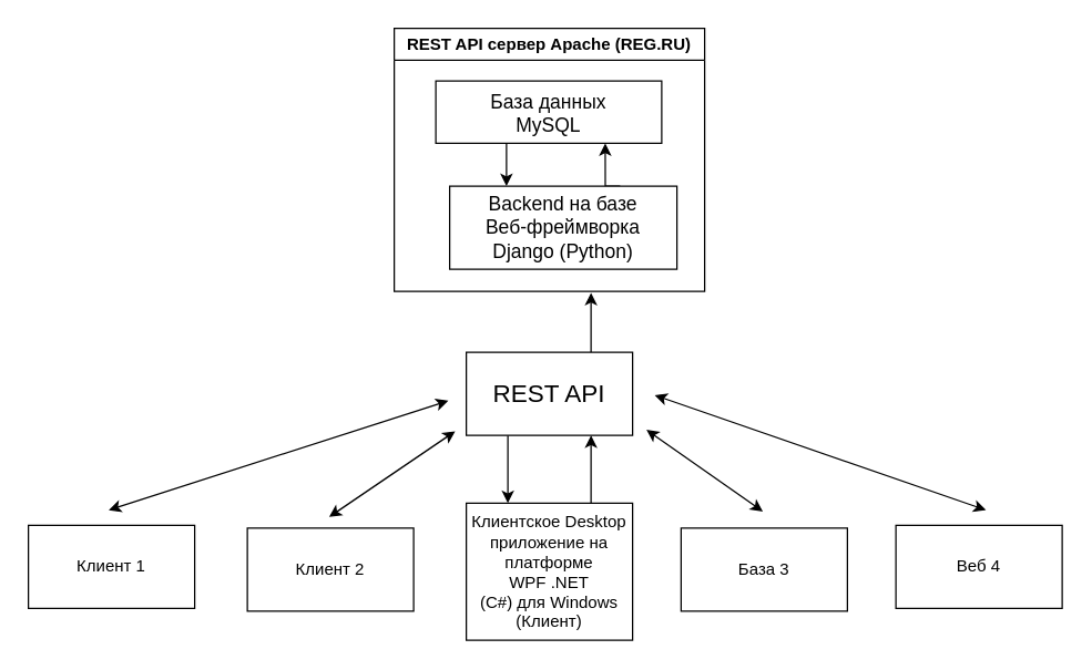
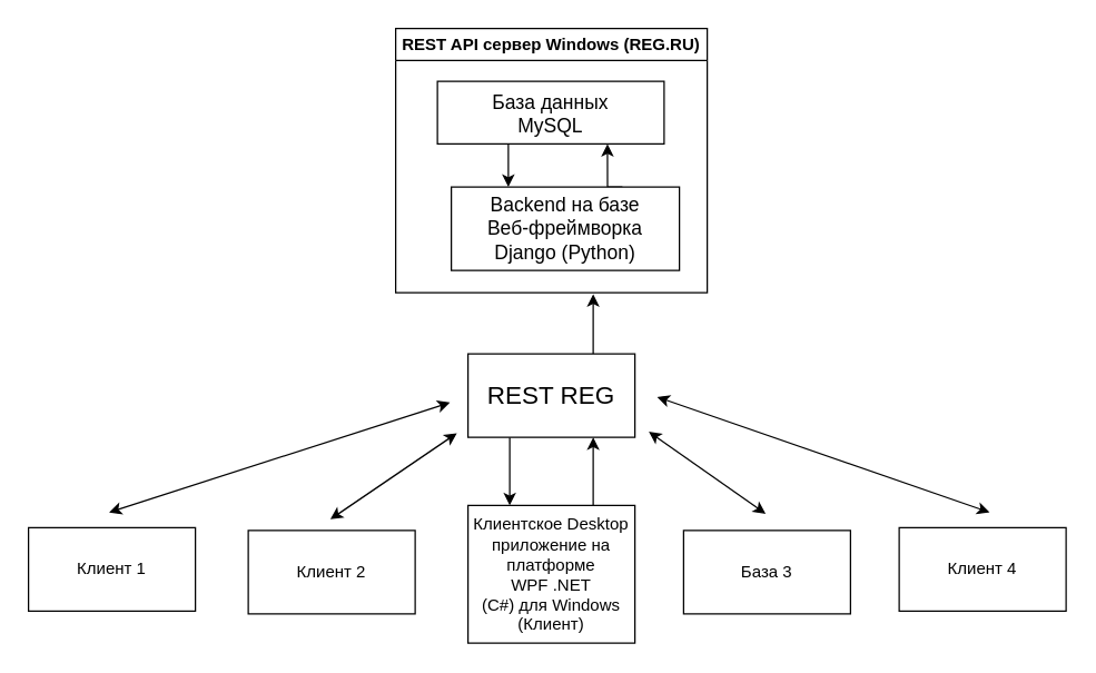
- <mxCell id="2" value="REST API сервер Apache (REG.RU)" style="swimlane;whiteSpace=wrap;html=1;" vertex="1" parent="1"><mxGeometry x="284" y="20" width="224" height="190" as="geometry"><mxRectangle x="284" y="130" width="130" height="30" as="alternateBounds" /></mxGeometry></mxCell>
+ <mxCell id="2" value="REST API сервер Windows (REG.RU)" style="swimlane;whiteSpace=wrap;html=1;" vertex="1" parent="1"><mxGeometry x="284" y="20" width="224" height="190" as="geometry"><mxRectangle x="284" y="130" width="130" height="30" as="alternateBounds" /></mxGeometry></mxCell>
- <mxCell id="9" value="&lt;div&gt;&lt;font style=&quot;font-size: 18px;&quot;&gt;REST API&lt;/font&gt;&lt;/div&gt;" style="rounded=0;whiteSpace=wrap;html=1;" vertex="1" parent="1"><mxGeometry x="336" y="254" width="120" height="60" as="geometry" /></mxCell>
+ <mxCell id="9" value="&lt;div&gt;&lt;font style=&quot;font-size: 18px;&quot;&gt;REST REG&lt;/font&gt;&lt;/div&gt;" style="rounded=0;whiteSpace=wrap;html=1;" vertex="1" parent="1"><mxGeometry x="336" y="254" width="120" height="60" as="geometry" /></mxCell>
- <mxCell id="15" value="&lt;div&gt;Веб 4&lt;/div&gt;" style="rounded=0;whiteSpace=wrap;html=1;" vertex="1" parent="1"><mxGeometry x="646" y="379" width="120" height="60" as="geometry" /></mxCell>
+ <mxCell id="15" value="&lt;div&gt;Клиент 4&lt;/div&gt;" style="rounded=0;whiteSpace=wrap;html=1;" vertex="1" parent="1"><mxGeometry x="646" y="379" width="120" height="60" as="geometry" /></mxCell>
